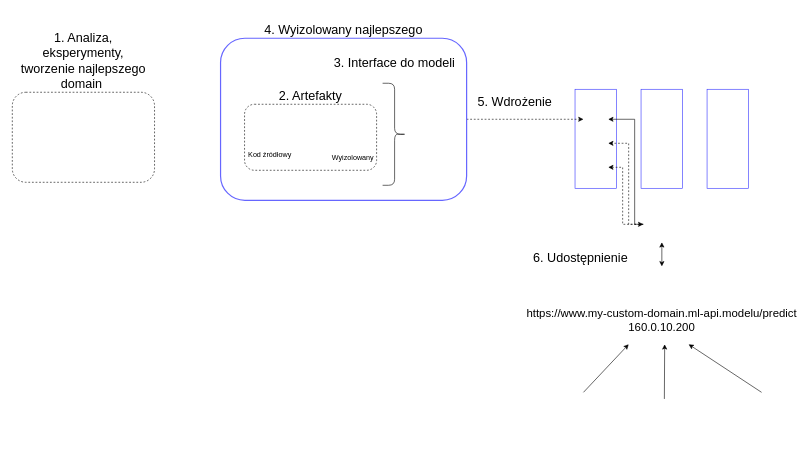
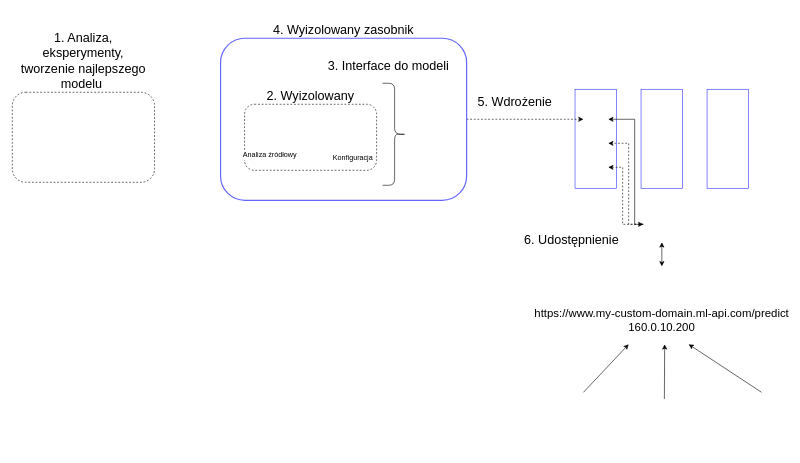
- <mxCell id="4" value="4. Wyizolowany najlepszego" style="rounded=1;whiteSpace=wrap;html=1;fillColor=none;strokeColor=#6666FF;strokeWidth=2;labelPosition=center;verticalLabelPosition=top;align=center;verticalAlign=bottom;fontSize=21;" parent="1" vertex="1"><mxGeometry x="367" width="410" height="270" as="geometry" y="63" /></mxCell>
+ <mxCell id="4" value="4. Wyizolowany zasobnik" style="rounded=1;whiteSpace=wrap;html=1;fillColor=none;strokeColor=#6666FF;strokeWidth=2;labelPosition=center;verticalLabelPosition=top;align=center;verticalAlign=bottom;fontSize=21;" parent="1" vertex="1"><mxGeometry x="367" width="410" height="270" as="geometry" y="63" /></mxCell>
- <mxCell id="10" value="1. Analiza, eksperymenty, &lt;br style=&quot;font-size: 21px;&quot;&gt;tworzenie najlepszego domain&amp;nbsp;" style="rounded=1;whiteSpace=wrap;html=1;fillColor=none;dashed=1;labelPosition=center;verticalLabelPosition=top;align=center;verticalAlign=bottom;fontSize=21;" parent="1" vertex="1"><mxGeometry x="20" y="153" width="237" height="150" as="geometry" /></mxCell>
+ <mxCell id="10" value="1. Analiza, eksperymenty, &lt;br style=&quot;font-size: 21px;&quot;&gt;tworzenie najlepszego modelu&amp;nbsp;" style="rounded=1;whiteSpace=wrap;html=1;fillColor=none;dashed=1;labelPosition=center;verticalLabelPosition=top;align=center;verticalAlign=bottom;fontSize=21;" parent="1" vertex="1"><mxGeometry x="20" y="153" width="237" height="150" as="geometry" /></mxCell>
- <mxCell id="16" value="3. Interface do modeli" style="text;html=1;align=center;verticalAlign=middle;whiteSpace=wrap;rounded=0;fontSize=21;" parent="1" vertex="1"><mxGeometry x="547" y="88" width="219.52" height="30" as="geometry" /></mxCell>
+ <mxCell id="16" value="3. Interface do modeli" style="text;html=1;align=center;verticalAlign=middle;whiteSpace=wrap;rounded=0;fontSize=21;" parent="1" vertex="1"><mxGeometry x="537" y="93" width="219.52" height="30" as="geometry" /></mxCell>
- <mxCell id="5" value="2. Artefakty" style="rounded=1;whiteSpace=wrap;html=1;fillColor=none;dashed=1;labelPosition=center;verticalLabelPosition=top;align=center;verticalAlign=bottom;fontSize=21;" parent="1" vertex="1"><mxGeometry x="407" y="173" width="220" height="110" as="geometry" /></mxCell>
+ <mxCell id="5" value="2. Wyizolowany" style="rounded=1;whiteSpace=wrap;html=1;fillColor=none;dashed=1;labelPosition=center;verticalLabelPosition=top;align=center;verticalAlign=bottom;fontSize=21;" parent="1" vertex="1"><mxGeometry x="407" y="173" width="220" height="110" as="geometry" /></mxCell>
- <mxCell id="11" value="Kod źródłowy" style="shape=image;verticalLabelPosition=bottom;labelBackgroundColor=default;verticalAlign=top;aspect=fixed;imageAspect=0;image=https://upload.wikimedia.org/wikipedia/commons/thumb/c/c3/Python-logo-notext.svg/1869px-Python-logo-notext.svg.png;" parent="1" vertex="1"><mxGeometry x="426.52" y="193" width="45.63" height="50" as="geometry" /></mxCell>
+ <mxCell id="11" value="Analiza źródłowy" style="shape=image;verticalLabelPosition=bottom;labelBackgroundColor=default;verticalAlign=top;aspect=fixed;imageAspect=0;image=https://upload.wikimedia.org/wikipedia/commons/thumb/c/c3/Python-logo-notext.svg/1869px-Python-logo-notext.svg.png;" parent="1" vertex="1"><mxGeometry x="426.52" y="193" width="45.63" height="50" as="geometry" /></mxCell>
- <mxCell id="13" value="Wyizolowany" style="shape=image;verticalLabelPosition=bottom;labelBackgroundColor=default;verticalAlign=top;aspect=fixed;imageAspect=0;image=https://i.etsystatic.com/20162739/r/il/9d5e14/1912157632/il_fullxfull.1912157632_i98t.jpg;" parent="1" vertex="1"><mxGeometry x="556.52" y="198" width="62.5" height="50" as="geometry" /></mxCell>
+ <mxCell id="13" value="Konfiguracja" style="shape=image;verticalLabelPosition=bottom;labelBackgroundColor=default;verticalAlign=top;aspect=fixed;imageAspect=0;image=https://i.etsystatic.com/20162739/r/il/9d5e14/1912157632/il_fullxfull.1912157632_i98t.jpg;" parent="1" vertex="1"><mxGeometry x="556.52" y="198" width="62.5" height="50" as="geometry" /></mxCell>
- <mxCell id="45" value="6. Udostępnienie" style="text;html=1;align=center;verticalAlign=middle;whiteSpace=wrap;rounded=0;fontSize=21;" parent="1" vertex="1"><mxGeometry x="857" y="413" width="219.52" height="30" as="geometry" /></mxCell>
+ <mxCell id="45" value="6. Udostępnienie" style="text;html=1;align=center;verticalAlign=middle;whiteSpace=wrap;rounded=0;fontSize=21;" parent="1" vertex="1"><mxGeometry x="842" y="383" width="219.52" height="30" as="geometry" /></mxCell>
- <mxCell id="38" value="https://www.my-custom-domain.ml-api.modelu/predict&#10;160.0.10.200" style="shape=image;verticalLabelPosition=bottom;labelBackgroundColor=default;verticalAlign=top;aspect=fixed;imageAspect=0;image=https://raw.githubusercontent.com/kubernetes/community/master/icons/png/resources/labeled/ing-128.png;fontSize=19;" parent="1" vertex="1"><mxGeometry x="1071.35" y="443" width="61.94" height="60" as="geometry" /></mxCell>
+ <mxCell id="38" value="https://www.my-custom-domain.ml-api.com/predict&#10;160.0.10.200" style="shape=image;verticalLabelPosition=bottom;labelBackgroundColor=default;verticalAlign=top;aspect=fixed;imageAspect=0;image=https://raw.githubusercontent.com/kubernetes/community/master/icons/png/resources/labeled/ing-128.png;fontSize=19;" parent="1" vertex="1"><mxGeometry x="1071.35" y="443" width="61.94" height="60" as="geometry" /></mxCell>
